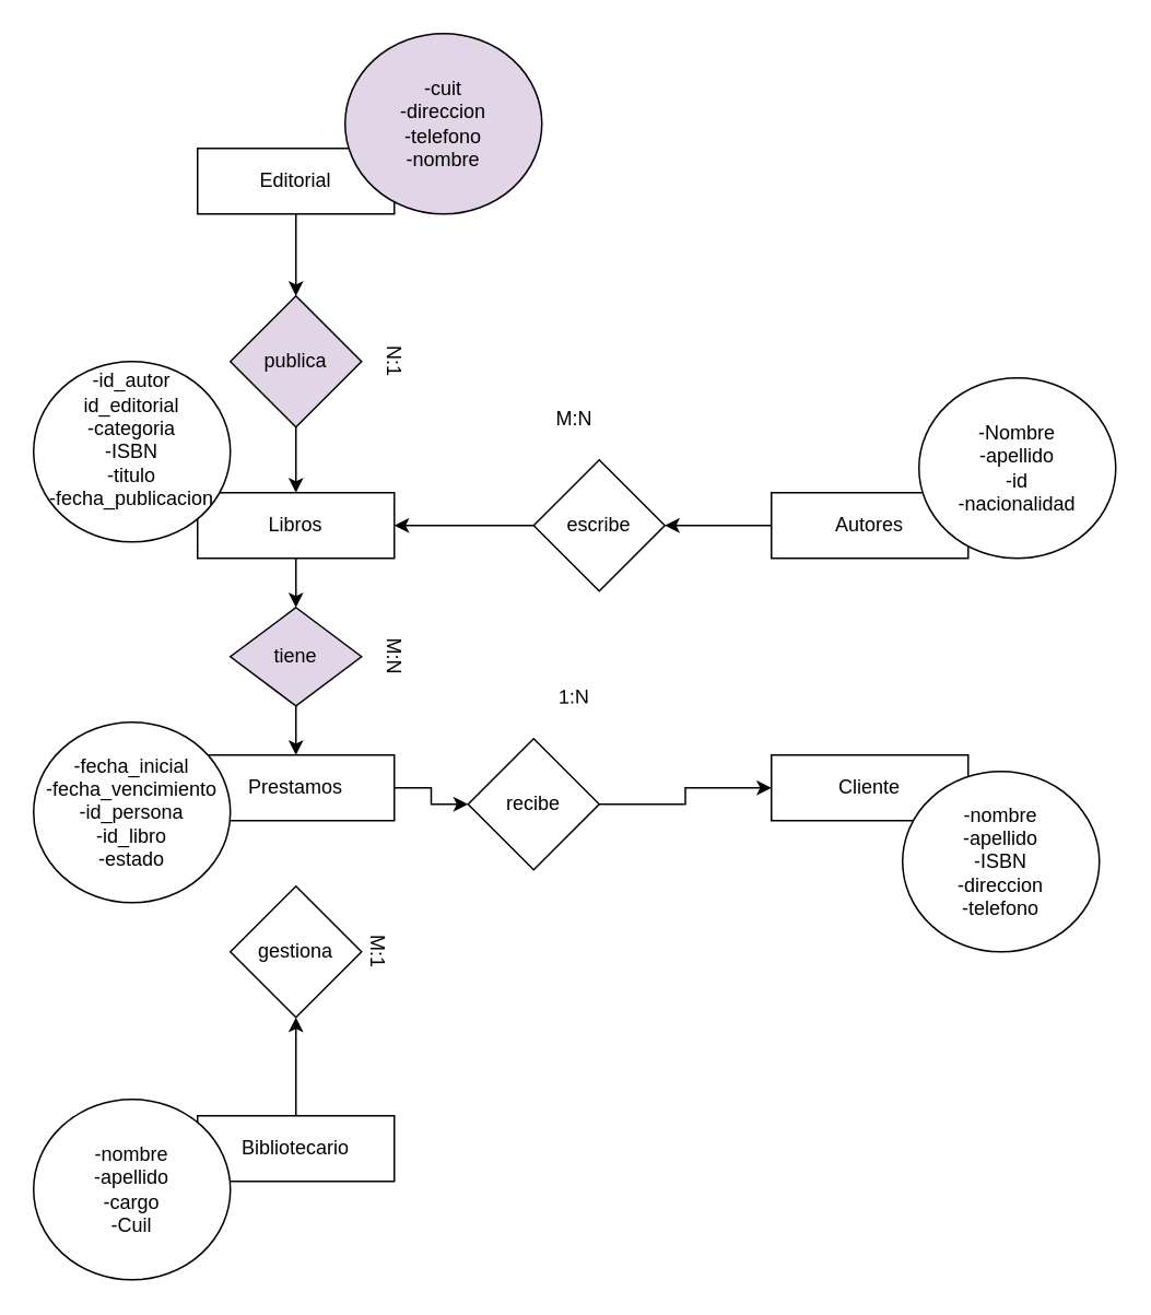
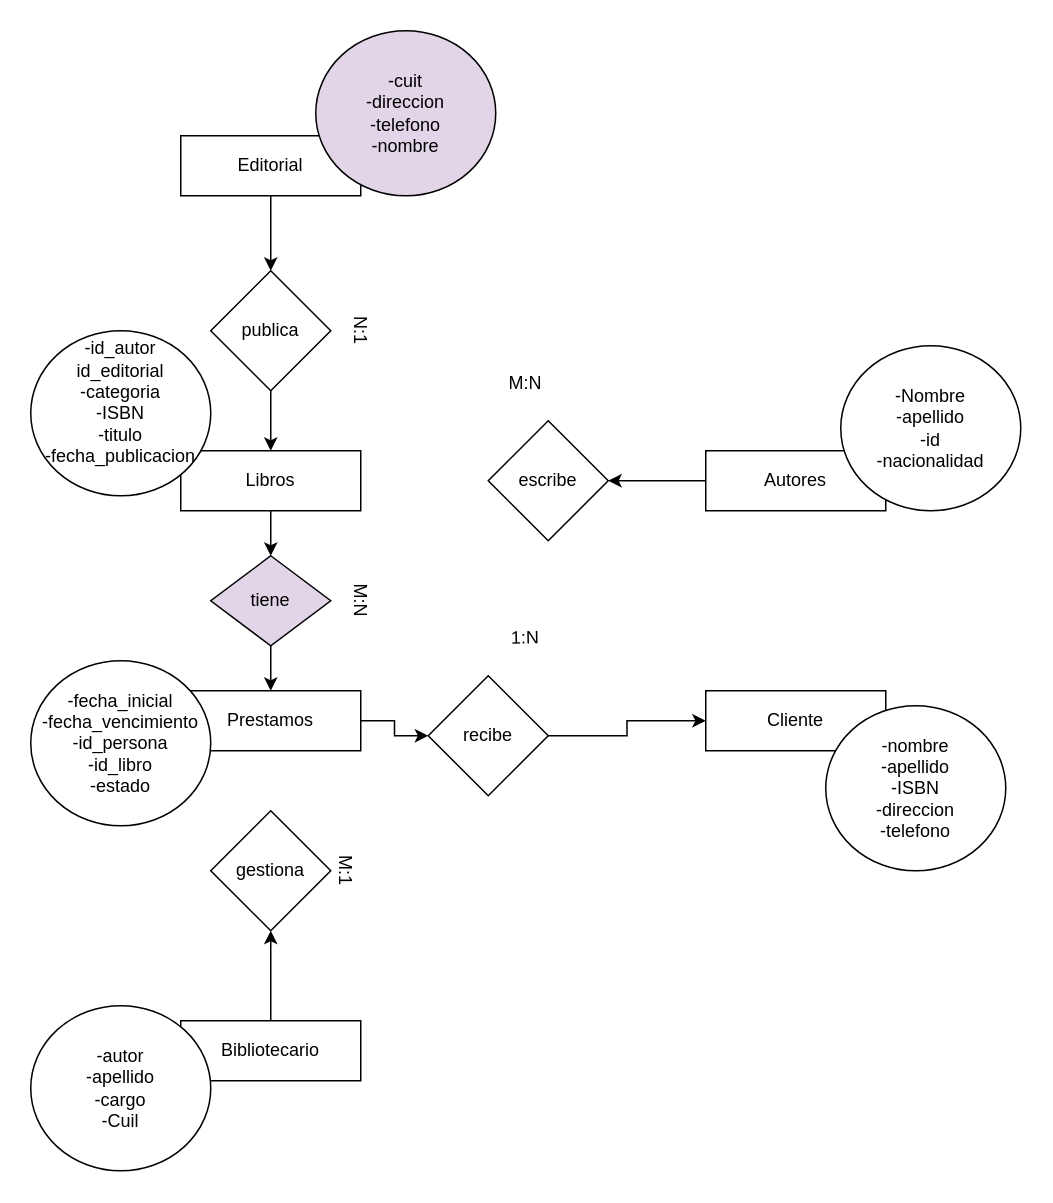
- <mxCell id="22" value="publica" style="rhombus;whiteSpace=wrap;html=1;rounded=0;fillColor=#e1d5e7;" vertex="1" parent="1"><mxGeometry x="140" width="80" height="80" as="geometry" y="180" /></mxCell>
+ <mxCell id="22" value="publica" style="rhombus;whiteSpace=wrap;html=1;rounded=0;" vertex="1" parent="1"><mxGeometry x="140" width="80" height="80" as="geometry" y="180" /></mxCell>
- <mxCell id="9" value="" style="edgeStyle=orthogonalEdgeStyle;rounded=0;orthogonalLoop=1;jettySize=auto;html=1;" edge="1" parent="1" source="10" target="3"><mxGeometry relative="1" as="geometry" /></mxCell>
- <mxCell id="31" value="-nombre&lt;div&gt;-apellido&lt;/div&gt;&lt;div&gt;-cargo&lt;/div&gt;&lt;div&gt;-Cuil&lt;/div&gt;" style="ellipse;whiteSpace=wrap;html=1;" vertex="1" parent="1"><mxGeometry x="20" y="670" width="120" height="110" as="geometry" /></mxCell>
+ <mxCell id="31" value="-autor&lt;div&gt;-apellido&lt;/div&gt;&lt;div&gt;-cargo&lt;/div&gt;&lt;div&gt;-Cuil&lt;/div&gt;" style="ellipse;whiteSpace=wrap;html=1;" vertex="1" parent="1"><mxGeometry x="20" y="670" width="120" height="110" as="geometry" /></mxCell>
